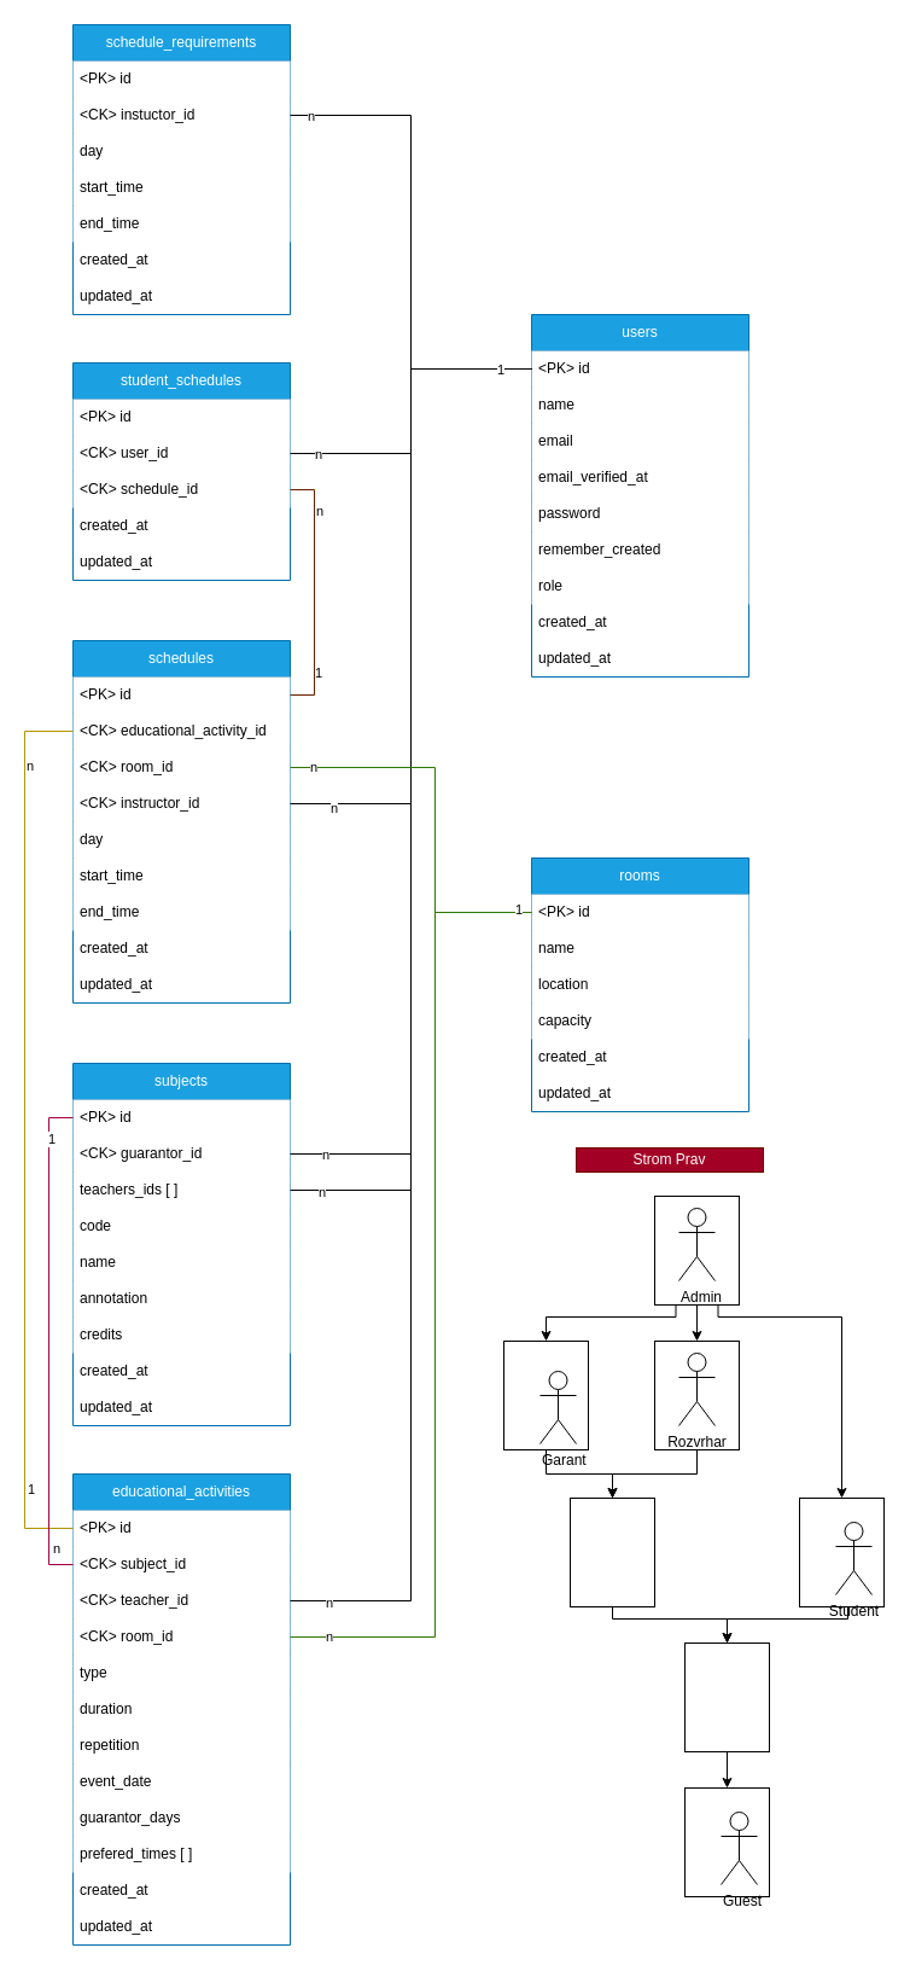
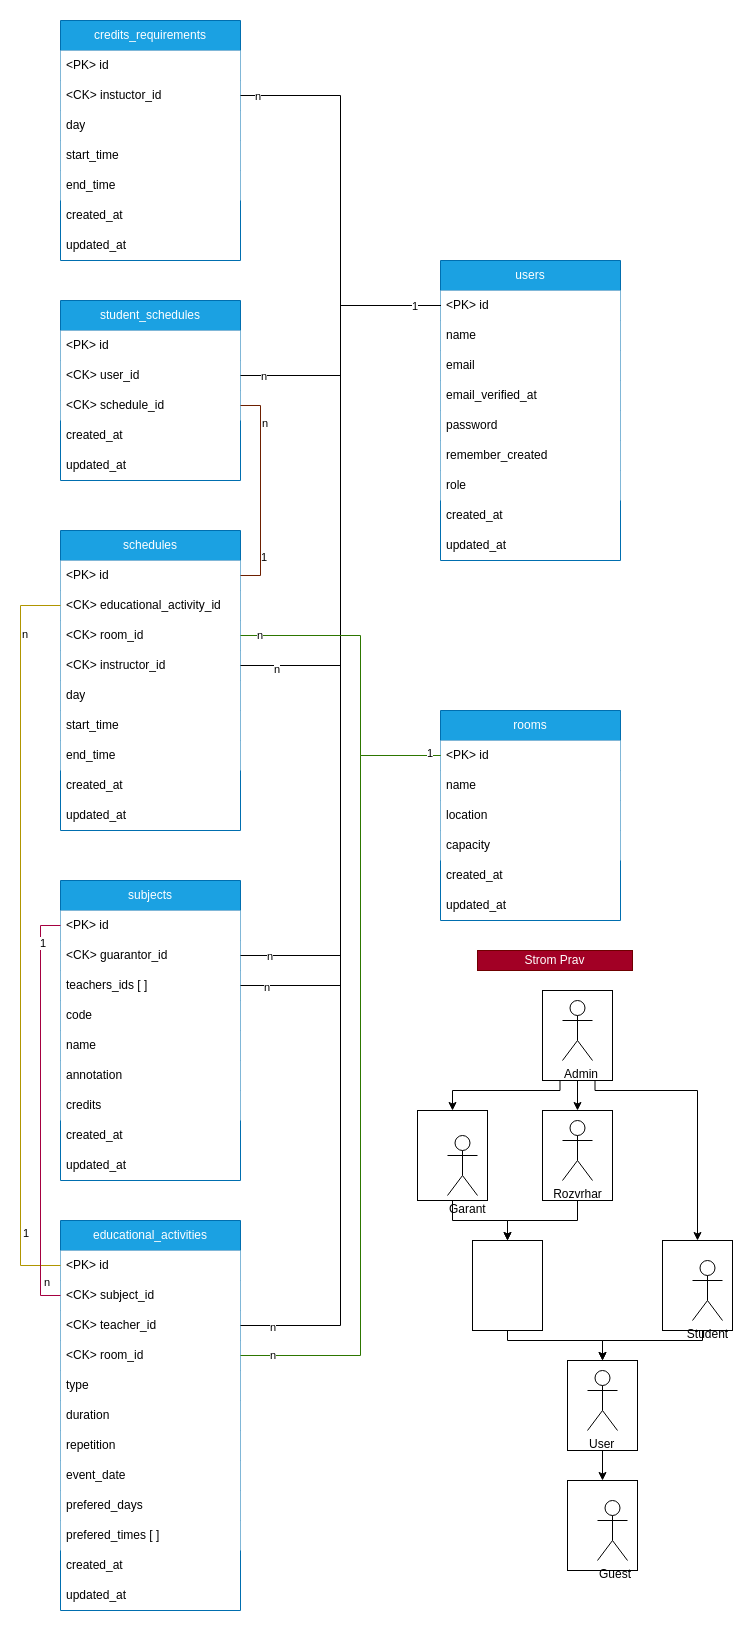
- <mxCell id="77" value="schedule_requirements" style="swimlane;fontStyle=0;childLayout=stackLayout;horizontal=1;startSize=30;horizontalStack=0;resizeParent=1;resizeParentMax=0;resizeLast=0;collapsible=1;marginBottom=0;whiteSpace=wrap;html=1;fillColor=#1ba1e2;fontColor=#ffffff;strokeColor=#006EAF;align=center;" parent="1" vertex="1"><mxGeometry x="60" y="20" width="180" height="240" as="geometry" /></mxCell>
+ <mxCell id="77" value="credits_requirements" style="swimlane;fontStyle=0;childLayout=stackLayout;horizontal=1;startSize=30;horizontalStack=0;resizeParent=1;resizeParentMax=0;resizeLast=0;collapsible=1;marginBottom=0;whiteSpace=wrap;html=1;fillColor=#1ba1e2;fontColor=#ffffff;strokeColor=#006EAF;align=center;" parent="1" vertex="1"><mxGeometry x="60" y="20" width="180" height="240" as="geometry" /></mxCell>
+ <mxCell id="68" value="User" style="shape=umlActor;verticalLabelPosition=bottom;verticalAlign=top;html=1;outlineConnect=0;align=left;" parent="67" vertex="1"><mxGeometry x="20" y="10" width="30" height="60" as="geometry" /></mxCell>
- <mxCell id="11" value="guarantor_days" style="text;strokeColor=none;fillColor=default;align=left;verticalAlign=middle;spacingLeft=4;spacingRight=4;overflow=hidden;points=[[0,0.5],[1,0.5]];portConstraint=eastwest;rotatable=0;whiteSpace=wrap;html=1;" parent="2" vertex="1"><mxGeometry y="270" width="180" height="30" as="geometry" /></mxCell>
+ <mxCell id="11" value="prefered_days" style="text;strokeColor=none;fillColor=default;align=left;verticalAlign=middle;spacingLeft=4;spacingRight=4;overflow=hidden;points=[[0,0.5],[1,0.5]];portConstraint=eastwest;rotatable=0;whiteSpace=wrap;html=1;" parent="2" vertex="1"><mxGeometry y="270" width="180" height="30" as="geometry" /></mxCell>
